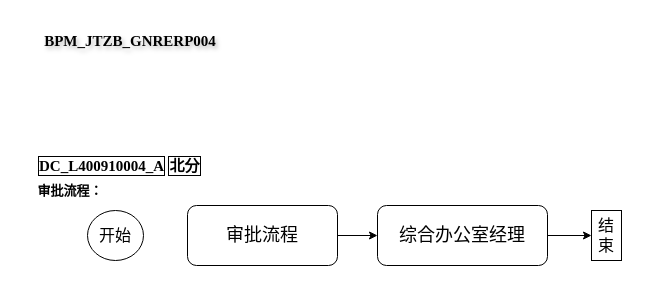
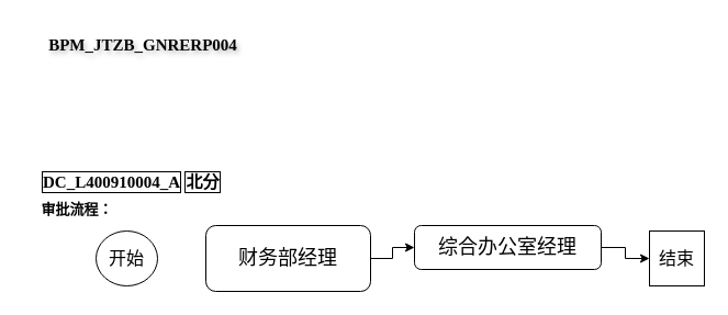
- <mxCell id="3" value="&lt;font style=&quot;font-size: 18px;&quot;&gt;审批流程&lt;/font&gt;" style="rounded=1;whiteSpace=wrap;html=1;fontSize=12;glass=0;strokeWidth=1;shadow=0;" vertex="1" parent="1"><mxGeometry x="187" y="205" width="150" height="60" as="geometry" /></mxCell>
+ <mxCell id="3" value="&lt;font style=&quot;font-size: 18px;&quot;&gt;财务部经理&lt;/font&gt;" style="rounded=1;whiteSpace=wrap;html=1;fontSize=12;glass=0;strokeWidth=1;shadow=0;" vertex="1" parent="1"><mxGeometry x="187" y="205" width="150" height="60" as="geometry" /></mxCell>
- <mxCell id="6" value="&lt;font style=&quot;font-size: 18px;&quot;&gt;综合办公室经理&lt;/font&gt;" style="rounded=1;whiteSpace=wrap;html=1;fontSize=12;glass=0;strokeWidth=1;shadow=0;" vertex="1" parent="1"><mxGeometry x="377" y="205" width="170" height="60" as="geometry" /></mxCell>
+ <mxCell id="6" value="&lt;font style=&quot;font-size: 18px;&quot;&gt;综合办公室经理&lt;/font&gt;" style="rounded=1;whiteSpace=wrap;html=1;fontSize=12;glass=0;strokeWidth=1;shadow=0;" vertex="1" parent="1"><mxGeometry x="377" y="205" width="170" height="40" as="geometry" /></mxCell>
- <mxCell id="7" value="&lt;font style=&quot;font-size: 16px;&quot;&gt;结束&lt;/font&gt;" style="whiteSpace=wrap;html=1;aspect=fixed;" vertex="1" parent="1"><mxGeometry x="591" y="210" width="30" height="50" as="geometry" /></mxCell>
+ <mxCell id="7" value="&lt;font style=&quot;font-size: 16px;&quot;&gt;结束&lt;/font&gt;" style="whiteSpace=wrap;html=1;aspect=fixed;" vertex="1" parent="1"><mxGeometry x="591" y="210" width="50" height="50" as="geometry" /></mxCell>
